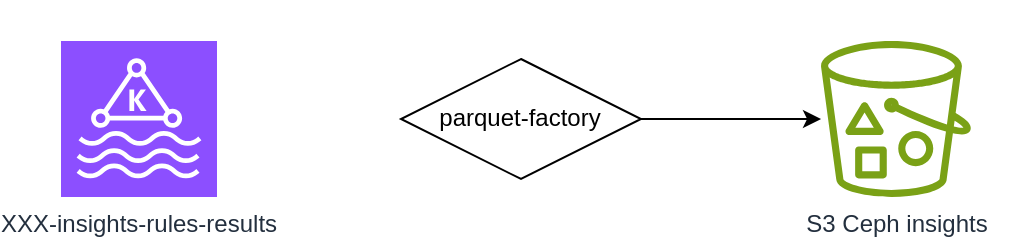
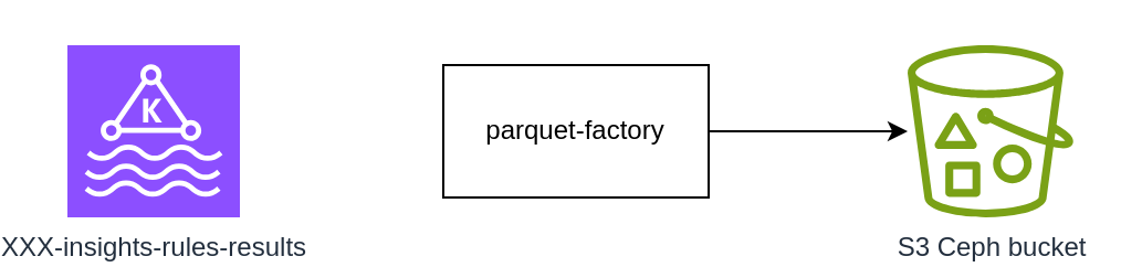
- <mxCell id="4" value="parquet-factory" style="rhombus;whiteSpace=wrap;html=1;" vertex="1" parent="1"><mxGeometry x="190" y="29" width="120" height="60" as="geometry" /></mxCell>
+ <mxCell id="4" value="parquet-factory" style="rounded=0;whiteSpace=wrap;html=1;" vertex="1" parent="1"><mxGeometry x="190" y="29" width="120" height="60" as="geometry" /></mxCell>
- <mxCell id="5" value="S3 Ceph insights" style="sketch=0;outlineConnect=0;fontColor=#232F3E;gradientColor=none;fillColor=#7AA116;strokeColor=none;dashed=0;verticalLabelPosition=bottom;verticalAlign=top;align=center;html=1;fontSize=12;fontStyle=0;aspect=fixed;pointerEvents=1;shape=mxgraph.aws4.bucket_with_objects;" vertex="1" parent="1"><mxGeometry x="400" y="20" width="75" height="78" as="geometry" /></mxCell>
+ <mxCell id="5" value="S3 Ceph bucket" style="sketch=0;outlineConnect=0;fontColor=#232F3E;gradientColor=none;fillColor=#7AA116;strokeColor=none;dashed=0;verticalLabelPosition=bottom;verticalAlign=top;align=center;html=1;fontSize=12;fontStyle=0;aspect=fixed;pointerEvents=1;shape=mxgraph.aws4.bucket_with_objects;" vertex="1" parent="1"><mxGeometry x="400" y="20" width="75" height="78" as="geometry" /></mxCell>
